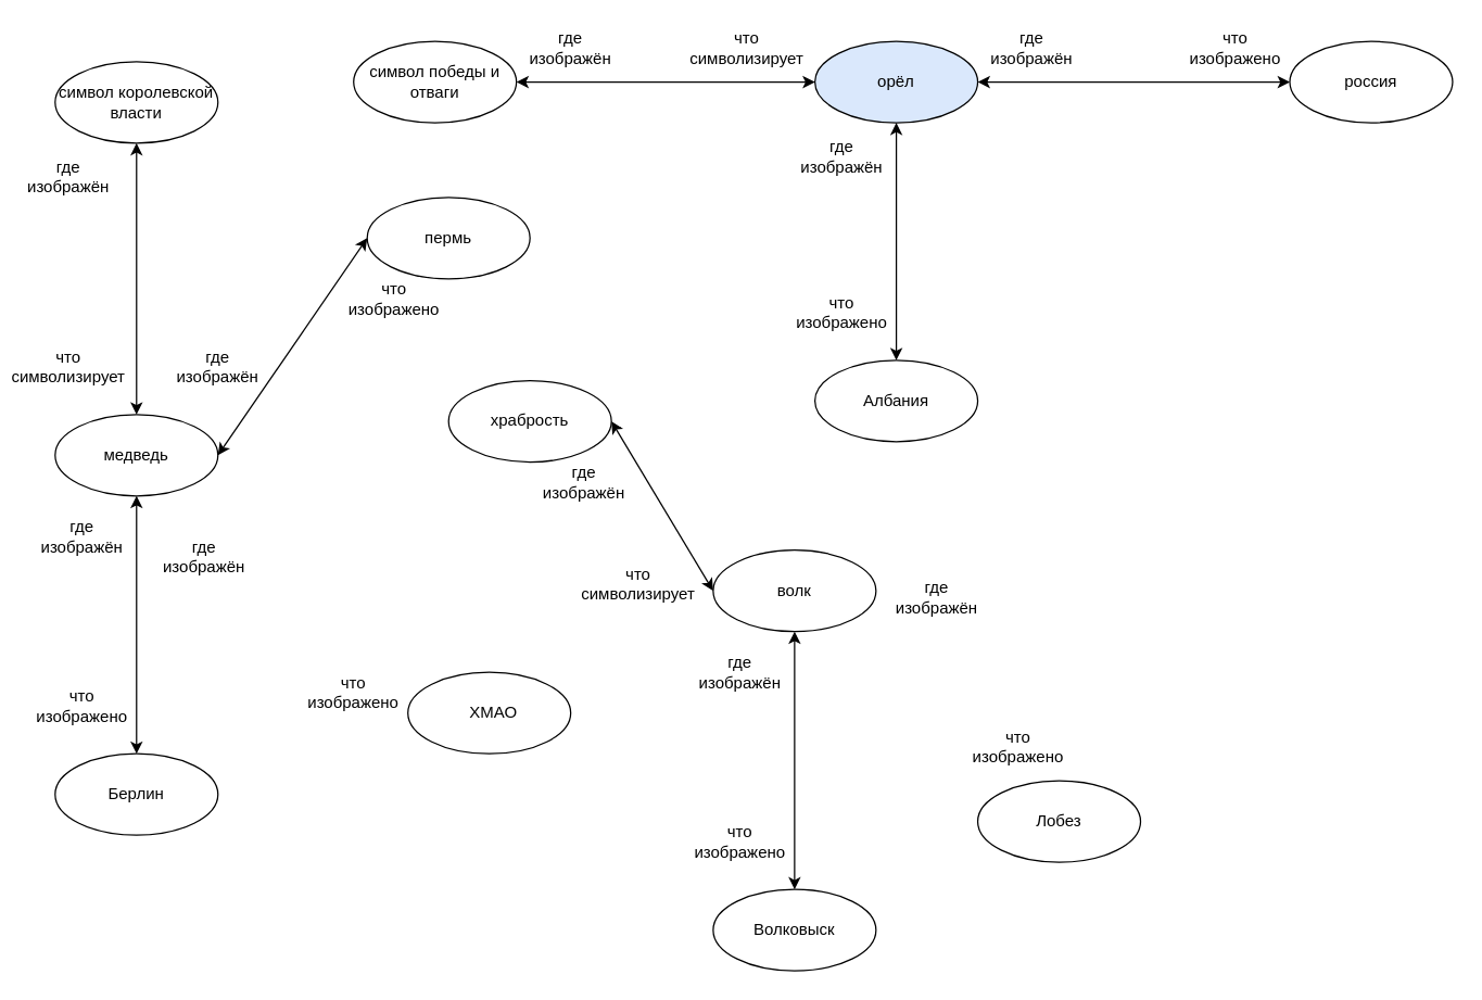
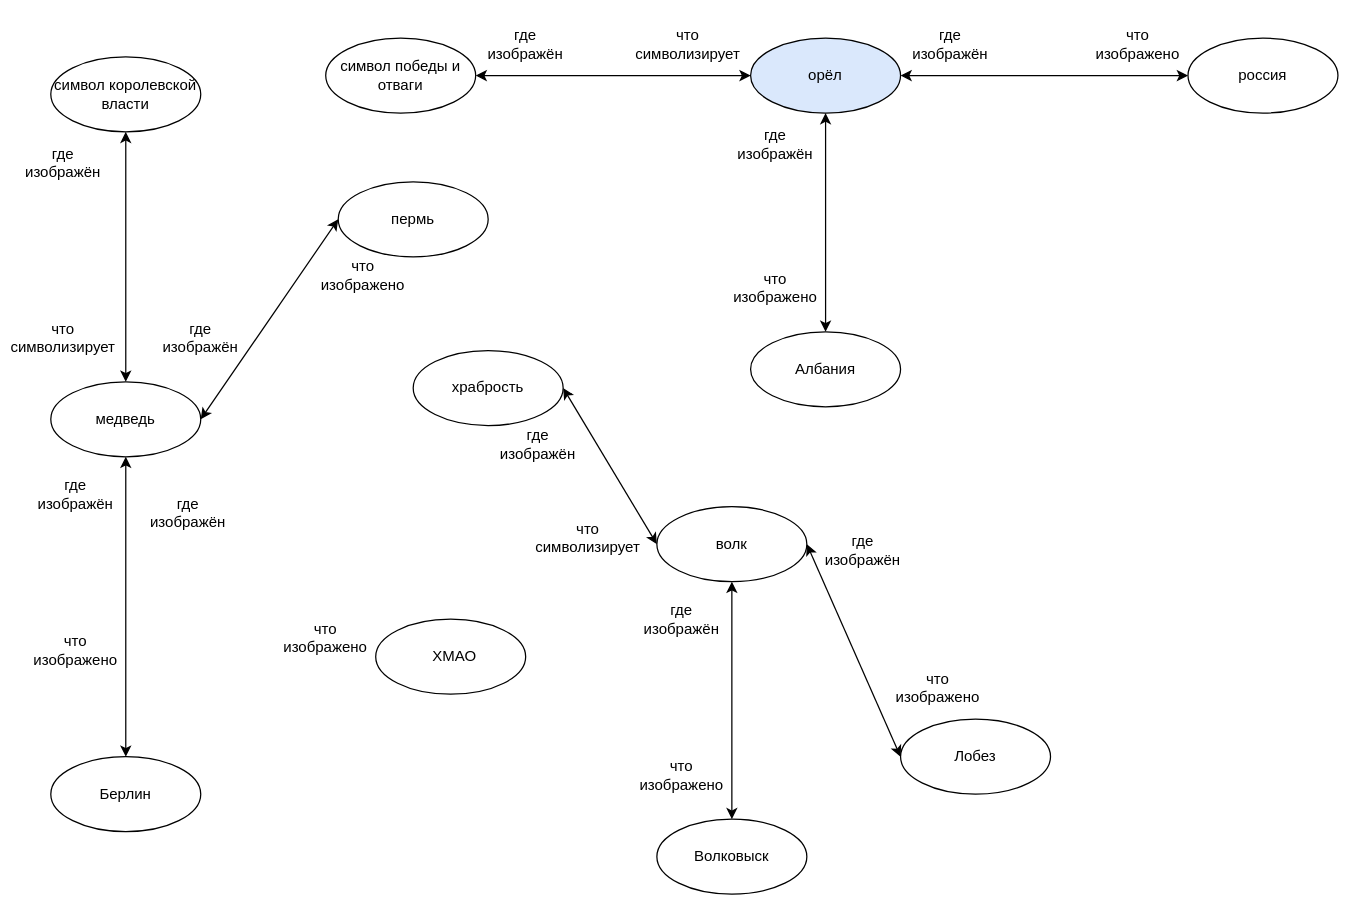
+ <mxCell id="27" value="" style="endArrow=classic;startArrow=classic;html=1;rounded=0;exitX=1;exitY=0.5;exitDx=0;exitDy=0;entryX=0;entryY=0.5;entryDx=0;entryDy=0;" parent="1" source="25" target="26" edge="1"><mxGeometry width="50" height="50" relative="1" as="geometry"><mxPoint x="1065" y="765" as="sourcePoint" /><mxPoint x="1115" y="715" as="targetPoint" /></mxGeometry></mxCell>
- <mxCell id="6" value="Берлин" style="ellipse;whiteSpace=wrap;html=1;" parent="1" vertex="1"><mxGeometry x="40" y="555" width="120" height="60" as="geometry" /></mxCell>
+ <mxCell id="6" value="Берлин" style="ellipse;whiteSpace=wrap;html=1;" parent="1" vertex="1"><mxGeometry x="40" y="605" width="120" height="60" as="geometry" /></mxCell>
